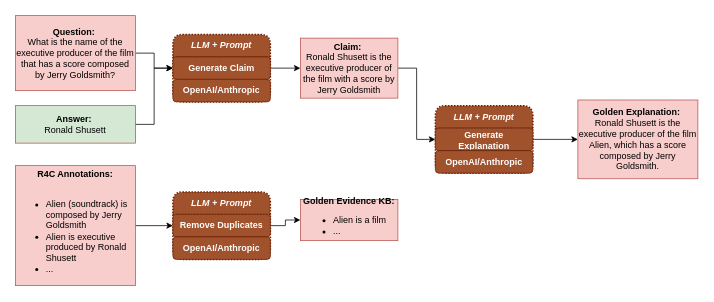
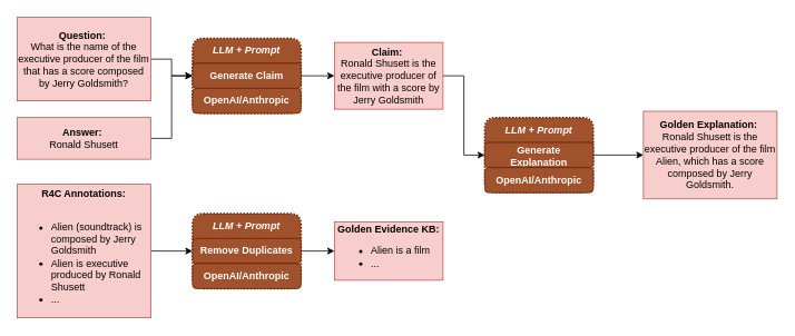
- <mxCell id="5" value="&lt;b&gt;Answer:&amp;nbsp;&lt;/b&gt;&lt;div&gt;Ronald Shusett&lt;/div&gt;" style="rounded=0;whiteSpace=wrap;html=1;fillColor=#d5e8d4;strokeColor=#b85450;" vertex="1" parent="1"><mxGeometry x="20" y="140" width="160" height="50" as="geometry" /></mxCell>
+ <mxCell id="5" value="&lt;b&gt;Answer:&amp;nbsp;&lt;/b&gt;&lt;div&gt;Ronald Shusett&lt;/div&gt;" style="rounded=0;whiteSpace=wrap;html=1;fillColor=#f8cecc;strokeColor=#b85450;" vertex="1" parent="1"><mxGeometry x="20" y="140" width="160" height="50" as="geometry" /></mxCell>
- <mxCell id="18" value="&lt;b&gt;Golden Evidence KB:&lt;/b&gt;&lt;div&gt;&lt;ul&gt;&lt;li style=&quot;text-align: left;&quot;&gt;Alien is a film&lt;br&gt;&lt;/li&gt;&lt;li style=&quot;text-align: left;&quot;&gt;...&lt;/li&gt;&lt;/ul&gt;&lt;/div&gt;" style="rounded=0;whiteSpace=wrap;html=1;fillColor=#f8cecc;strokeColor=#b85450;" vertex="1" parent="1"><mxGeometry x="400" y="265" width="130" height="55" as="geometry" /></mxCell>
+ <mxCell id="18" value="&lt;b&gt;Golden Evidence KB:&lt;/b&gt;&lt;div&gt;&lt;ul&gt;&lt;li style=&quot;text-align: left;&quot;&gt;Alien is a film&lt;br&gt;&lt;/li&gt;&lt;li style=&quot;text-align: left;&quot;&gt;...&lt;/li&gt;&lt;/ul&gt;&lt;/div&gt;" style="rounded=0;whiteSpace=wrap;html=1;fillColor=#f8cecc;strokeColor=#b85450;" vertex="1" parent="1"><mxGeometry x="400" y="265" width="130" height="70" as="geometry" /></mxCell>
